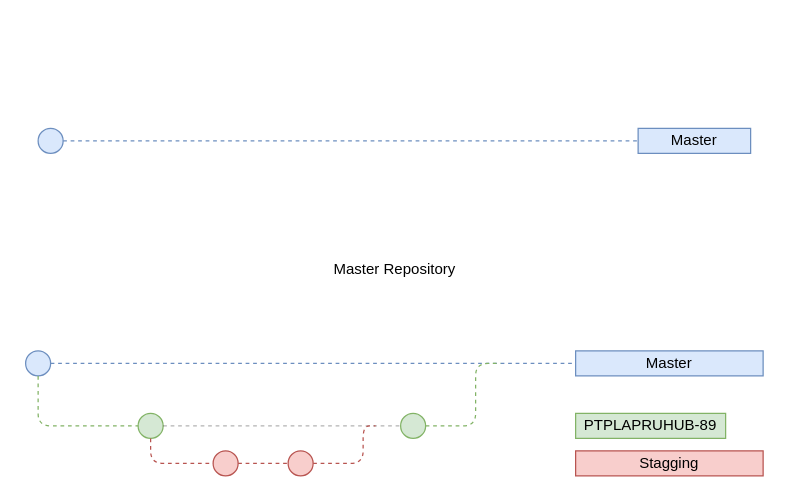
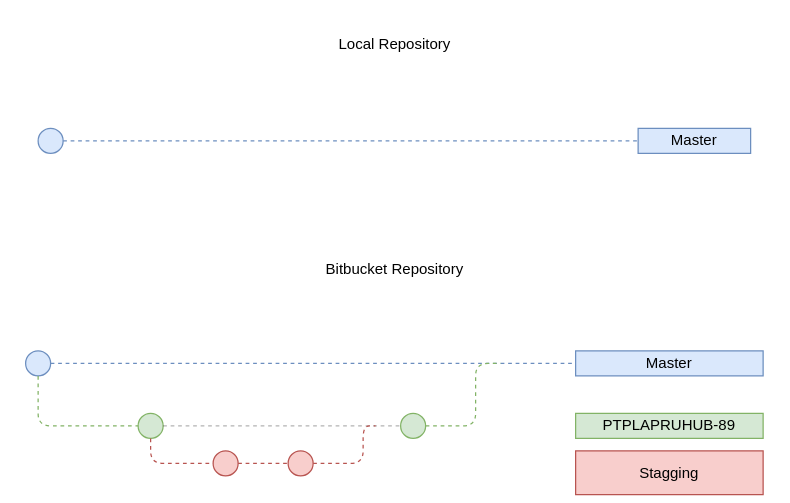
+ <mxCell id="7" value="Local Repository" style="text;html=1;align=center;verticalAlign=middle;resizable=0;points=[];autosize=1;strokeColor=none;fillColor=none;" vertex="1" parent="1"><mxGeometry x="260" y="20" width="110" height="30" as="geometry" /></mxCell>
- <mxCell id="13" value="Master Repository" style="text;html=1;align=center;verticalAlign=middle;resizable=0;points=[];autosize=1;strokeColor=none;fillColor=none;" vertex="1" parent="1"><mxGeometry x="250" y="200" width="130" height="30" as="geometry" /></mxCell>
+ <mxCell id="13" value="Bitbucket Repository" style="text;html=1;align=center;verticalAlign=middle;resizable=0;points=[];autosize=1;strokeColor=none;fillColor=none;" vertex="1" parent="1"><mxGeometry x="250" y="200" width="130" height="30" as="geometry" /></mxCell>
- <mxCell id="6" value="PTPLAPRUHUB-89" style="text;html=1;strokeColor=#82b366;fillColor=#d5e8d4;align=center;verticalAlign=middle;whiteSpace=wrap;rounded=0;" parent="1" vertex="1"><mxGeometry x="460" y="330" width="120" height="20" as="geometry" /></mxCell>
+ <mxCell id="6" value="PTPLAPRUHUB-89" style="text;html=1;strokeColor=#82b366;fillColor=#d5e8d4;align=center;verticalAlign=middle;whiteSpace=wrap;rounded=0;" parent="1" vertex="1"><mxGeometry x="460" y="330" width="150" height="20" as="geometry" /></mxCell>
- <mxCell id="4" value="Stagging" style="text;html=1;strokeColor=#b85450;fillColor=#f8cecc;align=center;verticalAlign=middle;whiteSpace=wrap;rounded=0;" parent="1" vertex="1"><mxGeometry x="460" y="360" width="150" height="20" as="geometry" /></mxCell>
+ <mxCell id="4" value="Stagging" style="text;html=1;strokeColor=#b85450;fillColor=#f8cecc;align=center;verticalAlign=middle;whiteSpace=wrap;rounded=0;" parent="1" vertex="1"><mxGeometry x="460" y="360" width="150" height="35" as="geometry" /></mxCell>
